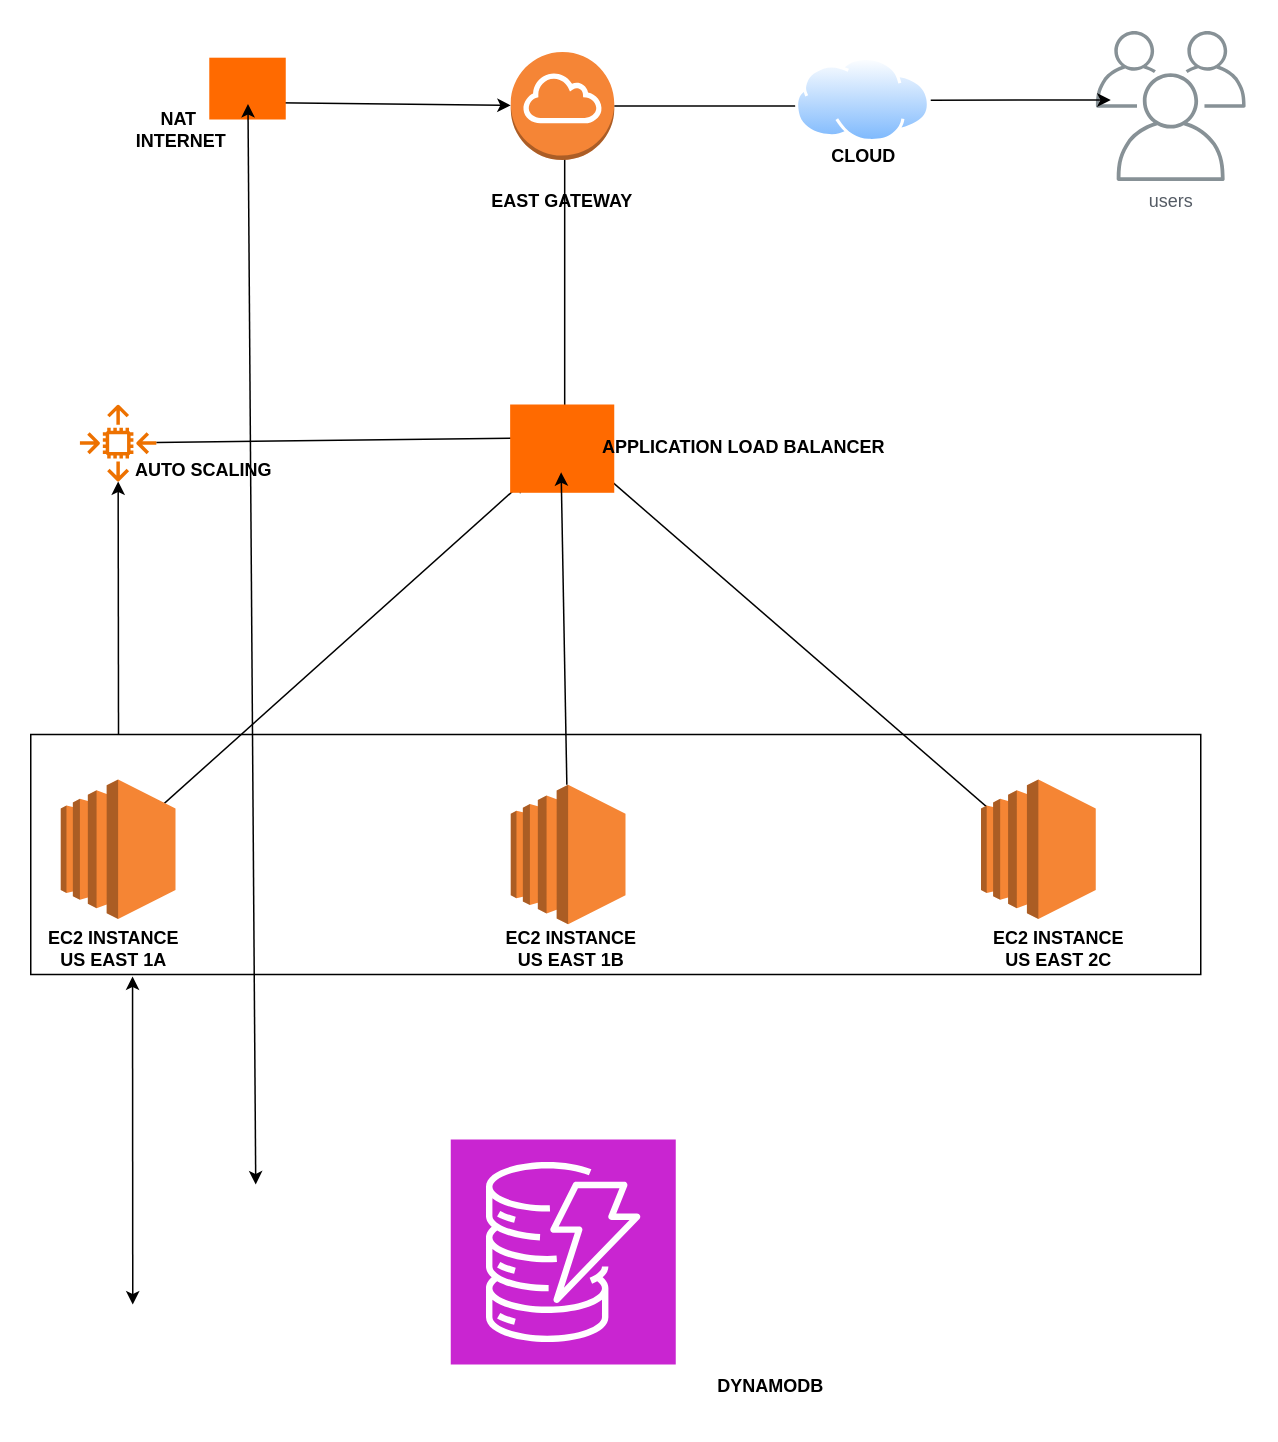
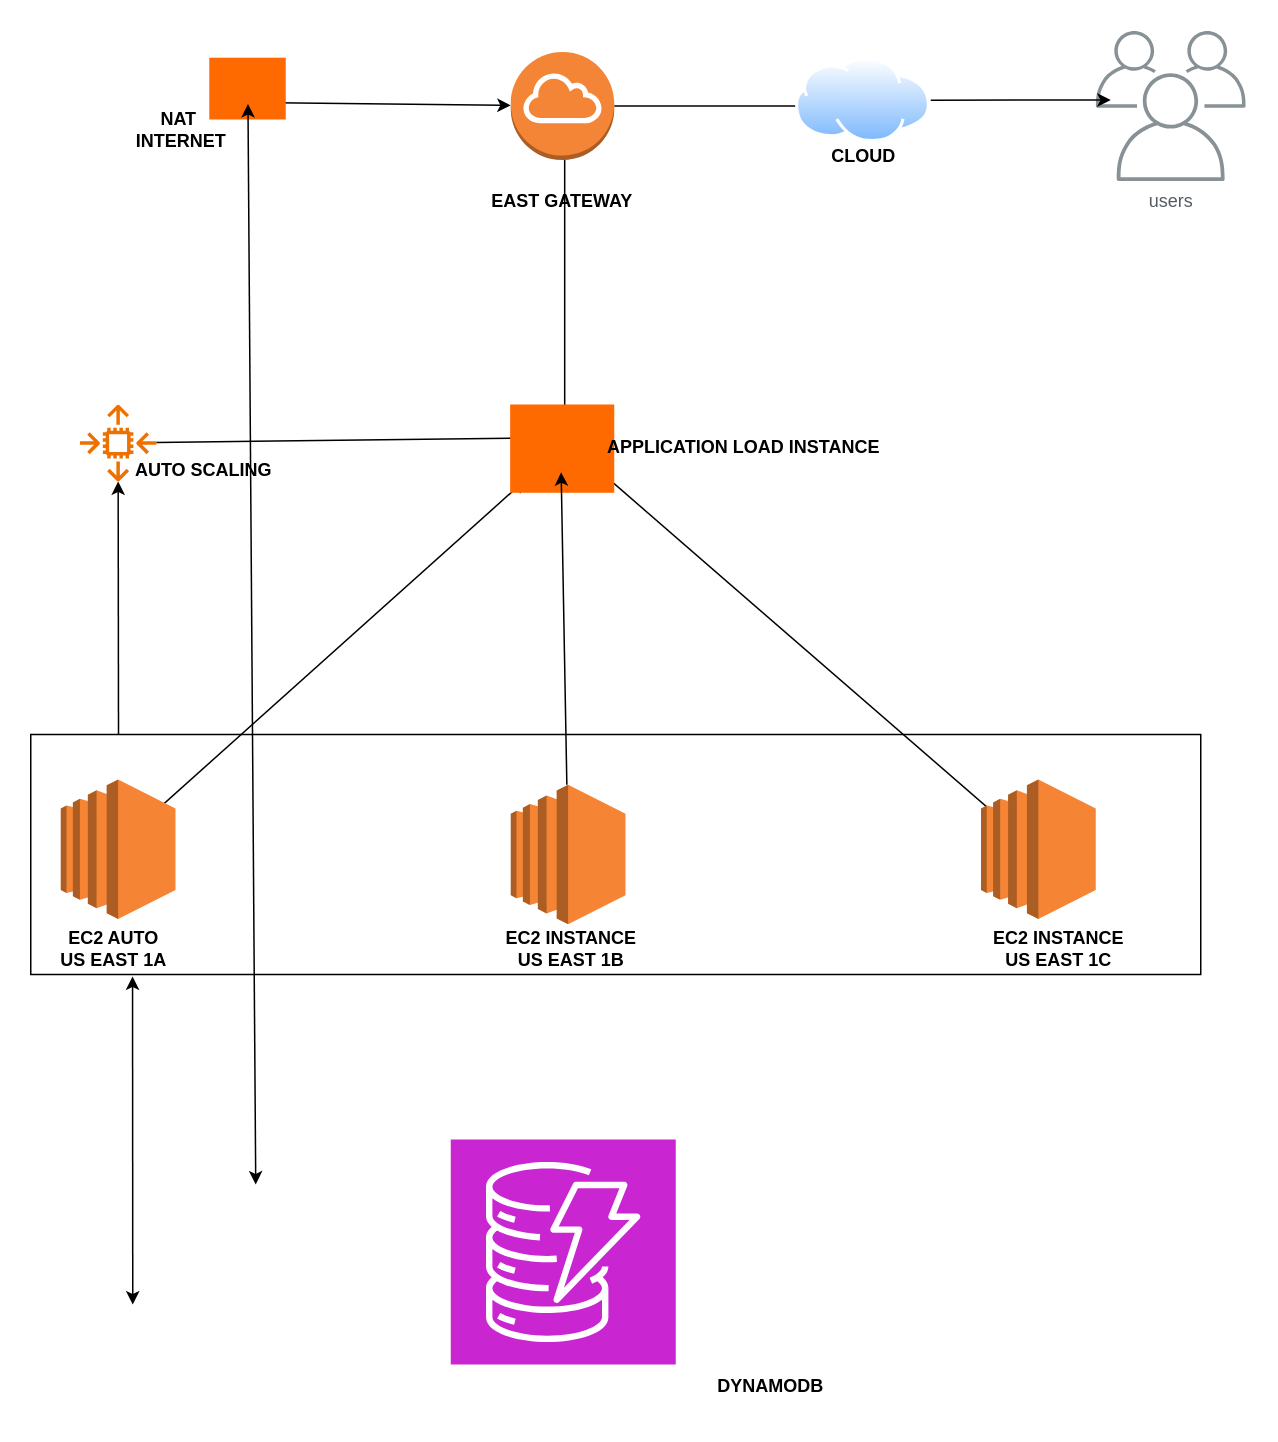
- <mxCell id="26" value="&lt;b&gt;APPLICATION LOAD BALANCER&lt;/b&gt;" style="text;html=1;align=center;verticalAlign=middle;resizable=0;points=[];autosize=1;strokeColor=none;fillColor=none;" vertex="1" parent="1"><mxGeometry x="390" y="283.43" width="210" height="30" as="geometry" /></mxCell>
+ <mxCell id="26" value="&lt;b&gt;APPLICATION LOAD INSTANCE&lt;/b&gt;" style="text;html=1;align=center;verticalAlign=middle;resizable=0;points=[];autosize=1;strokeColor=none;fillColor=none;" vertex="1" parent="1"><mxGeometry x="390" y="283.43" width="210" height="30" as="geometry" /></mxCell>
- <mxCell id="28" value="&lt;b&gt;EC2 INSTANCE&lt;/b&gt;&lt;div&gt;&lt;b&gt;US EAST 1A&lt;/b&gt;&lt;/div&gt;" style="text;html=1;align=center;verticalAlign=middle;resizable=0;points=[];autosize=1;strokeColor=none;fillColor=none;" vertex="1" parent="1"><mxGeometry x="20" y="612" width="110" height="40" as="geometry" /></mxCell>
+ <mxCell id="28" value="&lt;b&gt;EC2 AUTO&lt;/b&gt;&lt;div&gt;&lt;b&gt;US EAST 1A&lt;/b&gt;&lt;/div&gt;" style="text;html=1;align=center;verticalAlign=middle;resizable=0;points=[];autosize=1;strokeColor=none;fillColor=none;" vertex="1" parent="1"><mxGeometry x="20" y="612" width="110" height="40" as="geometry" /></mxCell>
- <mxCell id="30" value="&lt;b&gt;EC2 INSTANCE&lt;/b&gt;&lt;div&gt;&lt;b&gt;US EAST 2C&lt;/b&gt;&lt;/div&gt;" style="text;html=1;align=center;verticalAlign=middle;resizable=0;points=[];autosize=1;strokeColor=none;fillColor=none;" vertex="1" parent="1"><mxGeometry x="650" y="612" width="110" height="40" as="geometry" /></mxCell>
+ <mxCell id="30" value="&lt;b&gt;EC2 INSTANCE&lt;/b&gt;&lt;div&gt;&lt;b&gt;US EAST 1C&lt;/b&gt;&lt;/div&gt;" style="text;html=1;align=center;verticalAlign=middle;resizable=0;points=[];autosize=1;strokeColor=none;fillColor=none;" vertex="1" parent="1"><mxGeometry x="650" y="612" width="110" height="40" as="geometry" /></mxCell>
